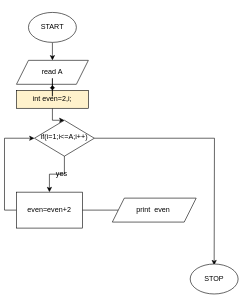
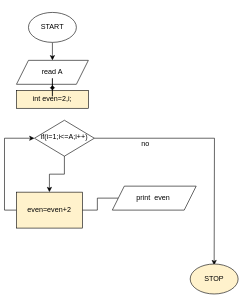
- <mxCell id="7" style="edgeStyle=orthogonalEdgeStyle;rounded=0;orthogonalLoop=1;jettySize=auto;html=1;" edge="1" parent="1" source="12" target="3"><mxGeometry relative="1" as="geometry"><mxPoint x="80" y="160" as="targetPoint" /></mxGeometry></mxCell>
+ <mxCell id="9" value="no" style="text;html=1;align=center;verticalAlign=middle;resizable=0;points=[];autosize=1;" vertex="1" parent="1"><mxGeometry x="220" y="230" width="30" height="20" as="geometry" /></mxCell>
- <mxCell id="11" value="yes" style="text;html=1;align=center;verticalAlign=middle;resizable=0;points=[];autosize=1;" vertex="1" parent="1"><mxGeometry x="80" y="280" width="30" height="20" as="geometry" /></mxCell>
- <mxCell id="16" value="even=even+2" style="rounded=0;whiteSpace=wrap;html=1;" vertex="1" parent="1"><mxGeometry x="20" y="320" width="110" height="60" as="geometry" /></mxCell>
+ <mxCell id="16" value="even=even+2" style="rounded=0;whiteSpace=wrap;html=1;fillColor=#fff2cc;" vertex="1" parent="1"><mxGeometry x="20" y="320" width="110" height="60" as="geometry" /></mxCell>
- <mxCell id="18" value="&lt;span&gt;print&amp;nbsp; even&amp;nbsp;&lt;/span&gt;" style="shape=parallelogram;perimeter=parallelogramPerimeter;whiteSpace=wrap;html=1;fixedSize=1;" vertex="1" parent="1"><mxGeometry x="180" y="330" width="140" height="40" as="geometry" /></mxCell>
+ <mxCell id="18" value="&lt;span&gt;print&amp;nbsp; even&amp;nbsp;&lt;/span&gt;" style="shape=parallelogram;perimeter=parallelogramPerimeter;whiteSpace=wrap;html=1;fixedSize=1;" vertex="1" parent="1"><mxGeometry x="180" y="310" width="140" height="40" as="geometry" /></mxCell>
- <mxCell id="6" value="STOP" style="ellipse;whiteSpace=wrap;html=1;" vertex="1" parent="1"><mxGeometry x="310" y="440" width="80" height="50" as="geometry" /></mxCell>
+ <mxCell id="6" value="STOP" style="ellipse;whiteSpace=wrap;html=1;fillColor=#fff2cc;" vertex="1" parent="1"><mxGeometry x="310" y="440" width="80" height="50" as="geometry" /></mxCell>
